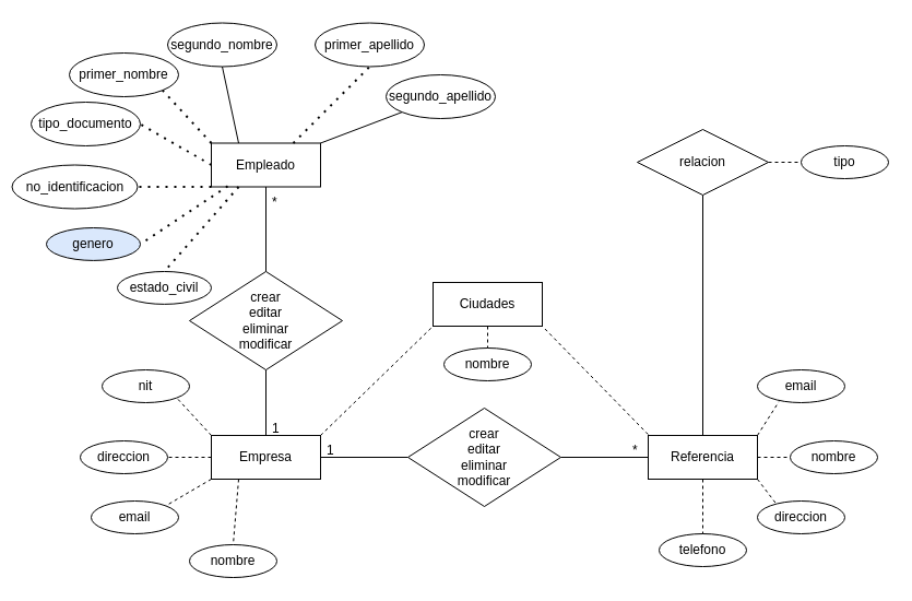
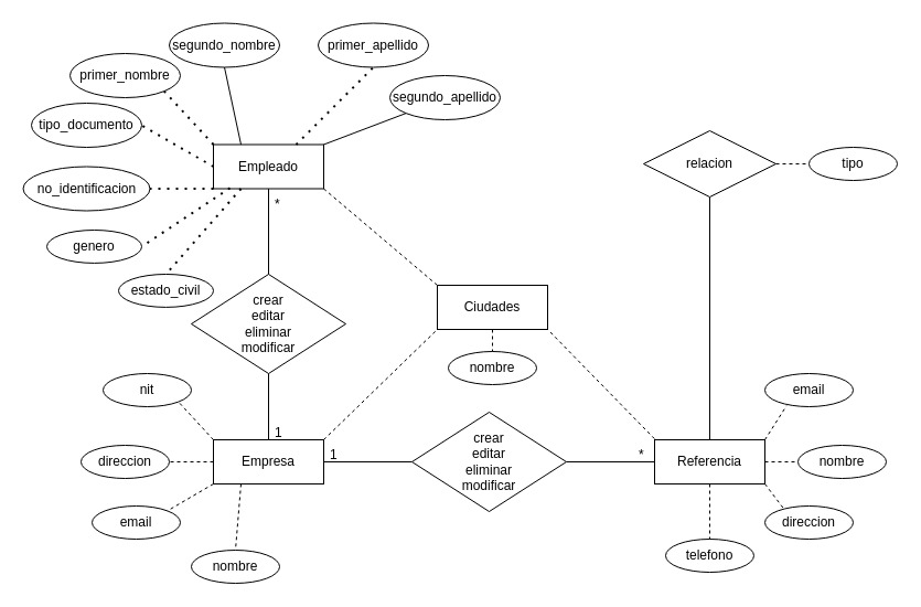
- <mxCell id="4" value="no_identificacion" style="ellipse;whiteSpace=wrap;html=1;align=center;" parent="1" vertex="1"><mxGeometry x="10.5" y="150.5" width="115" height="40" as="geometry" /></mxCell>
+ <mxCell id="4" value="no_identificacion" style="ellipse;whiteSpace=wrap;html=1;align=center;" parent="1" vertex="1"><mxGeometry x="20.5" y="150.5" width="115" height="40" as="geometry" /></mxCell>
+ <mxCell id="51" value="" style="endArrow=none;dashed=1;html=1;entryX=0;entryY=0;entryDx=0;entryDy=0;exitX=1;exitY=1;exitDx=0;exitDy=0;" parent="1" source="2" target="21" edge="1"><mxGeometry width="50" height="50" relative="1" as="geometry"><mxPoint x="473" y="398" as="sourcePoint" /><mxPoint x="523" y="348" as="targetPoint" /></mxGeometry></mxCell>
- <mxCell id="54" value="genero" style="ellipse;whiteSpace=wrap;html=1;align=center;fillColor=#dae8fc;" vertex="1" parent="1"><mxGeometry x="42" y="208" width="86" height="29.91" as="geometry" /></mxCell>
+ <mxCell id="54" value="genero" style="ellipse;whiteSpace=wrap;html=1;align=center;" vertex="1" parent="1"><mxGeometry x="42" y="208" width="86" height="29.91" as="geometry" /></mxCell>
